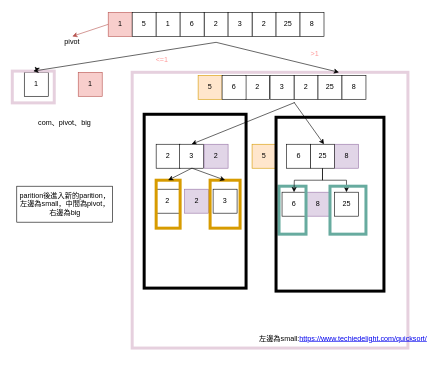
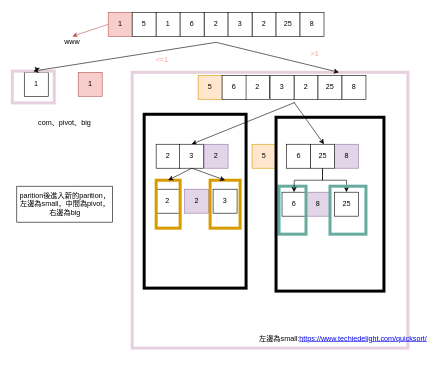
- <mxCell id="13" value="pivot" style="text;html=1;strokeColor=none;fillColor=none;align=center;verticalAlign=middle;whiteSpace=wrap;rounded=0;" parent="1" vertex="1"><mxGeometry x="100.167" y="60" width="40" height="20" as="geometry" /></mxCell>
+ <mxCell id="13" value="www" style="text;html=1;strokeColor=none;fillColor=none;align=center;verticalAlign=middle;whiteSpace=wrap;rounded=0;" parent="1" vertex="1"><mxGeometry x="100.167" y="60" width="40" height="20" as="geometry" /></mxCell>
